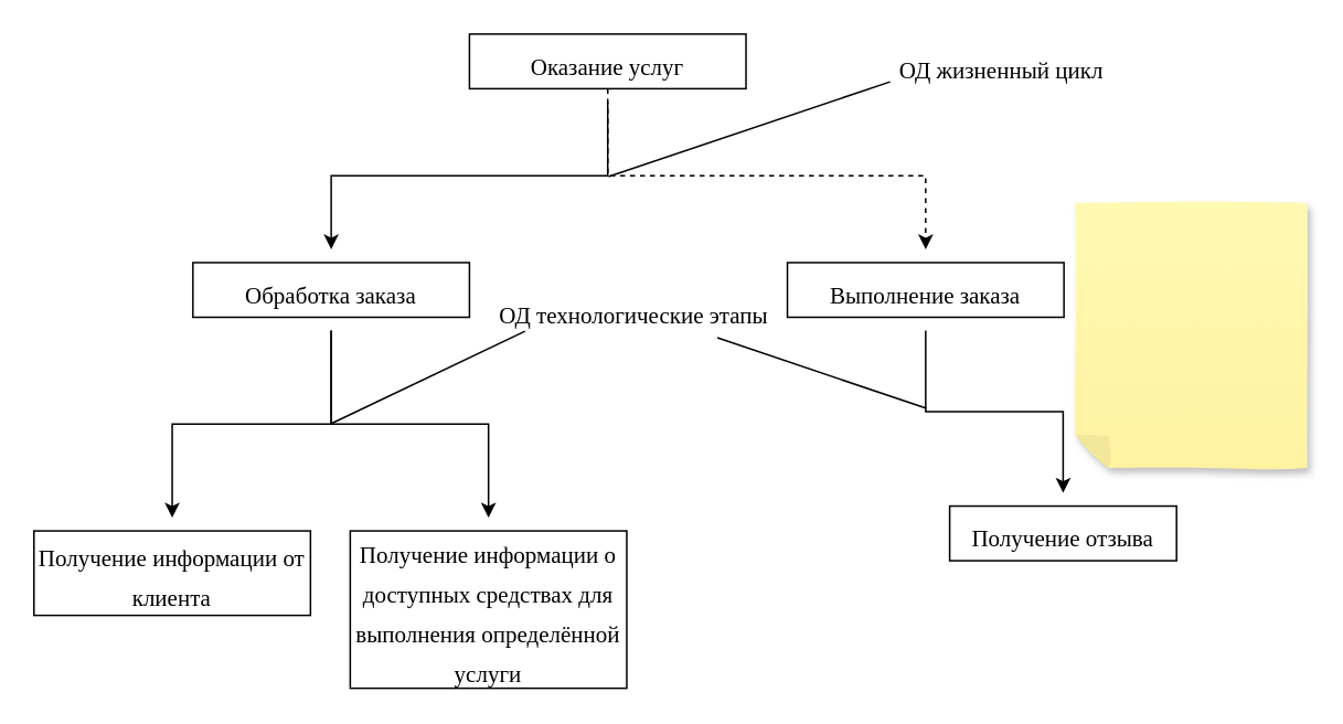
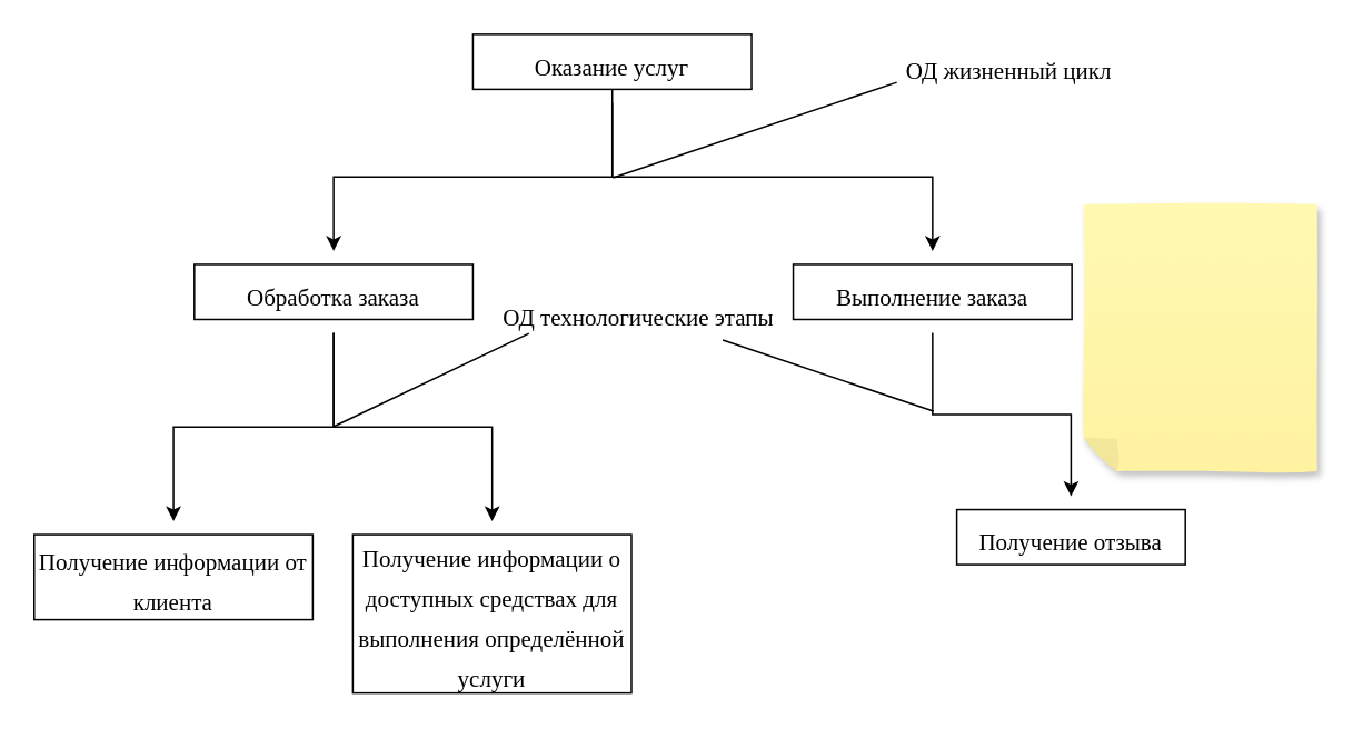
- <mxCell id="3" style="edgeStyle=orthogonalEdgeStyle;rounded=0;sketch=0;hachureGap=4;jumpStyle=none;orthogonalLoop=1;jettySize=auto;html=1;shadow=0;fontFamily=Architects Daughter;fontSource=https%3A%2F%2Ffonts.googleapis.com%2Fcss%3Ffamily%3DArchitects%2BDaughter;fontSize=14;startArrow=none;startFill=0;endArrow=classic;endFill=1;startSize=6;endSize=6;sourcePerimeterSpacing=8;targetPerimeterSpacing=8;strokeColor=default;exitX=0.5;exitY=1;exitDx=0;exitDy=0;dashed=1;" parent="1" source="4" target="9" edge="1"><mxGeometry relative="1" as="geometry" /></mxCell>
+ <mxCell id="3" style="edgeStyle=orthogonalEdgeStyle;rounded=0;sketch=0;hachureGap=4;jumpStyle=none;orthogonalLoop=1;jettySize=auto;html=1;shadow=0;fontFamily=Architects Daughter;fontSource=https%3A%2F%2Ffonts.googleapis.com%2Fcss%3Ffamily%3DArchitects%2BDaughter;fontSize=14;startArrow=none;startFill=0;endArrow=classic;endFill=1;startSize=6;endSize=6;sourcePerimeterSpacing=8;targetPerimeterSpacing=8;strokeColor=default;exitX=0.5;exitY=1;exitDx=0;exitDy=0;" parent="1" source="4" target="9" edge="1"><mxGeometry relative="1" as="geometry" /></mxCell>
